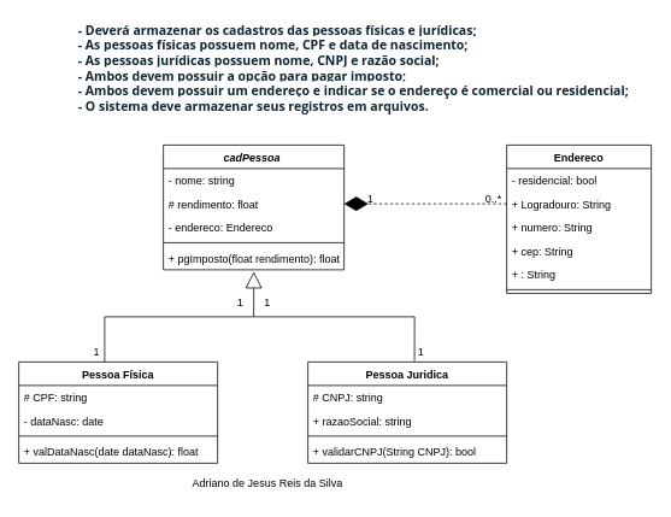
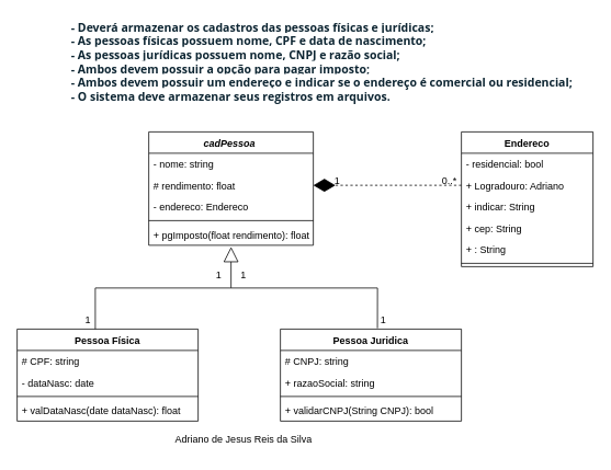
- <mxCell id="21" value="+ Logradouro: String" style="text;strokeColor=none;fillColor=none;align=left;verticalAlign=top;spacingLeft=4;spacingRight=4;overflow=hidden;rotatable=0;points=[[0,0.5],[1,0.5]];portConstraint=eastwest;" parent="19" vertex="1"><mxGeometry y="52" width="160" height="26" as="geometry" /></mxCell>
+ <mxCell id="21" value="+ Logradouro: Adriano" style="text;strokeColor=none;fillColor=none;align=left;verticalAlign=top;spacingLeft=4;spacingRight=4;overflow=hidden;rotatable=0;points=[[0,0.5],[1,0.5]];portConstraint=eastwest;" parent="19" vertex="1"><mxGeometry y="52" width="160" height="26" as="geometry" /></mxCell>
- <mxCell id="22" value="+ numero: String" style="text;strokeColor=none;fillColor=none;align=left;verticalAlign=top;spacingLeft=4;spacingRight=4;overflow=hidden;rotatable=0;points=[[0,0.5],[1,0.5]];portConstraint=eastwest;" parent="19" vertex="1"><mxGeometry y="78" width="160" height="26" as="geometry" /></mxCell>
+ <mxCell id="22" value="+ indicar: String" style="text;strokeColor=none;fillColor=none;align=left;verticalAlign=top;spacingLeft=4;spacingRight=4;overflow=hidden;rotatable=0;points=[[0,0.5],[1,0.5]];portConstraint=eastwest;" parent="19" vertex="1"><mxGeometry y="78" width="160" height="26" as="geometry" /></mxCell>
